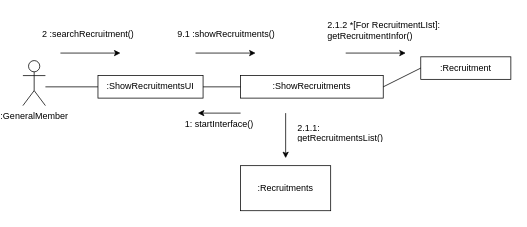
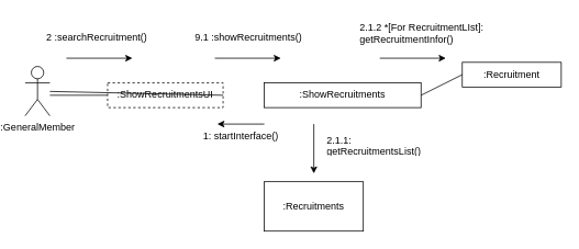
- <mxCell id="3" value=":ShowRecruitmentsUI" style="rounded=0;whiteSpace=wrap;html=1;" parent="1" vertex="1"><mxGeometry x="120" y="100" width="140" height="30" as="geometry" /></mxCell>
+ <mxCell id="3" value=":ShowRecruitmentsUI" style="rounded=0;whiteSpace=wrap;html=1;dashed=1;" parent="1" vertex="1"><mxGeometry x="120" y="100" width="140" height="30" as="geometry" /></mxCell>
- <mxCell id="6" value="" style="endArrow=none;html=1;rounded=0;entryX=0;entryY=0.5;entryDx=0;entryDy=0;exitX=1;exitY=0.5;exitDx=0;exitDy=0;" parent="1" source="3" target="4" edge="1"><mxGeometry width="50" height="50" relative="1" as="geometry"><mxPoint x="260" y="120" as="sourcePoint" /><mxPoint x="310" y="70" as="targetPoint" /></mxGeometry></mxCell>
+ <mxCell id="6" value="" style="endArrow=none;html=1;rounded=0;exitX=1;exitY=0.5;exitDx=0;exitDy=0;" parent="1" source="3" target="2" edge="1"><mxGeometry width="50" height="50" relative="1" as="geometry"><mxPoint x="260" y="120" as="sourcePoint" /><mxPoint x="310" y="70" as="targetPoint" /></mxGeometry></mxCell>
